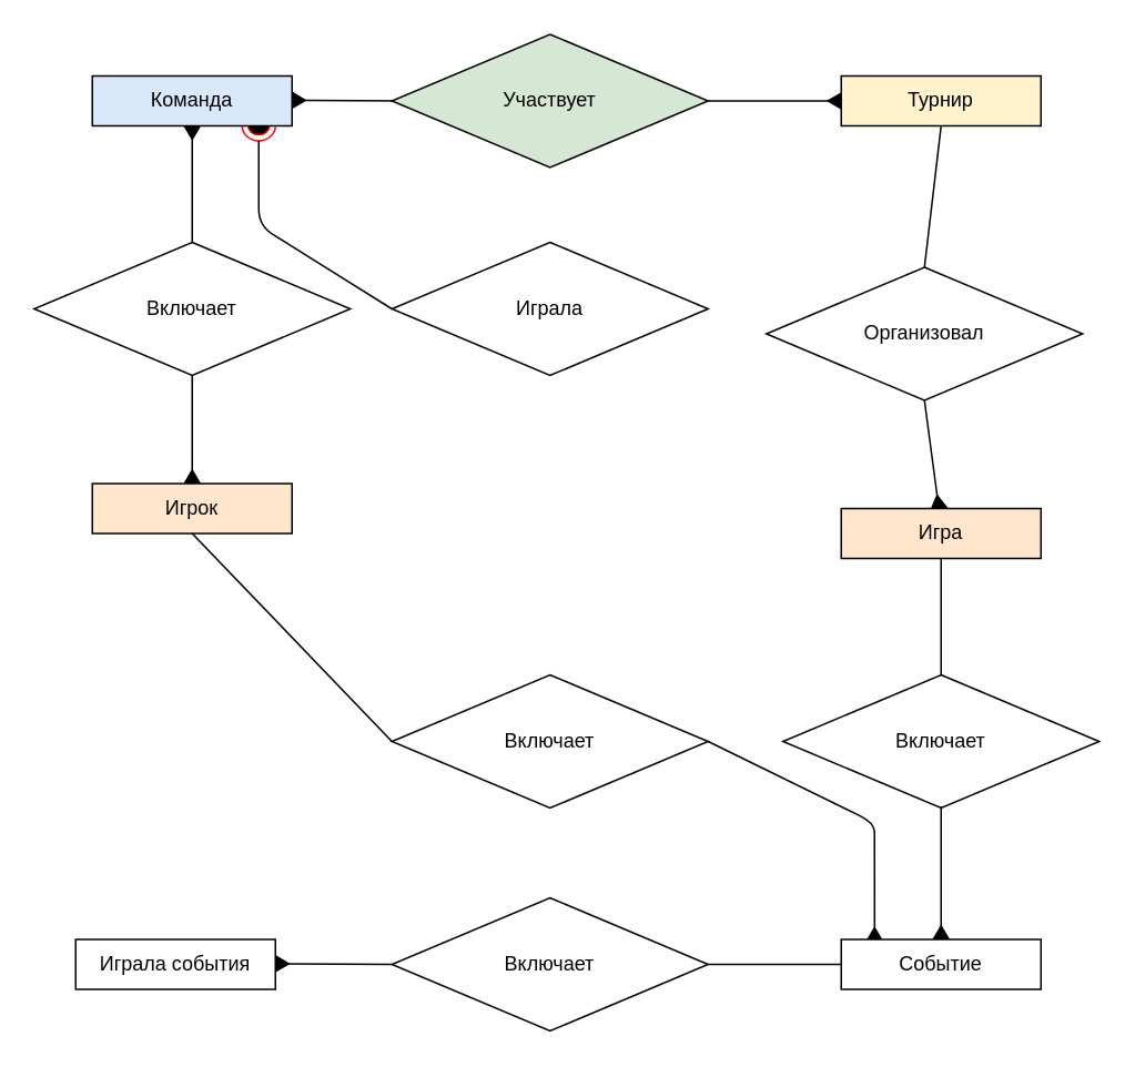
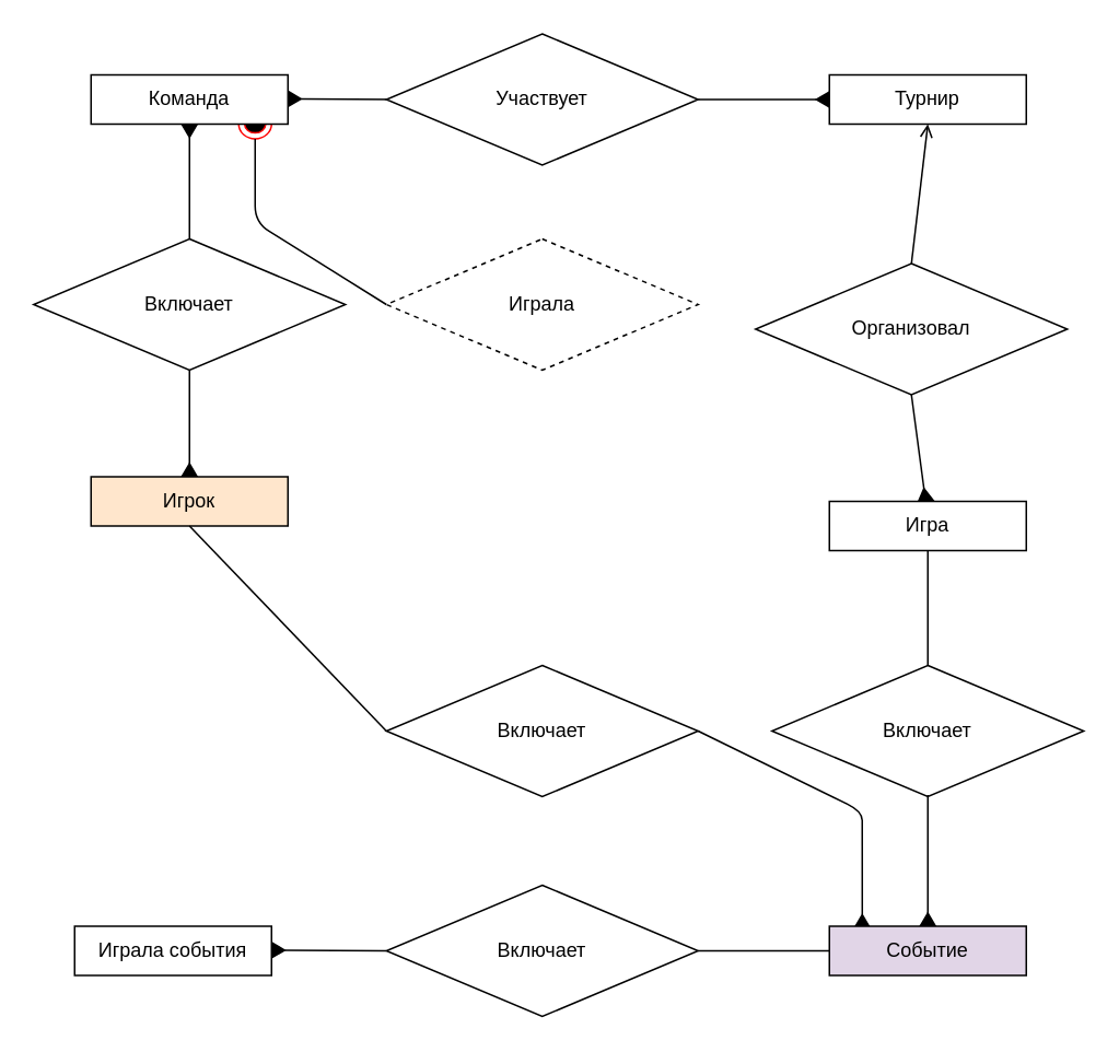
- <mxCell id="8" value="Команда" style="rounded=0;whiteSpace=wrap;html=1;fillColor=#dae8fc;" vertex="1" parent="1"><mxGeometry x="55" y="45" width="120" height="30" as="geometry" /></mxCell>
+ <mxCell id="8" value="Команда" style="rounded=0;whiteSpace=wrap;html=1;" vertex="1" parent="1"><mxGeometry x="55" y="45" width="120" height="30" as="geometry" /></mxCell>
- <mxCell id="9" value="Участвует" style="rhombus;whiteSpace=wrap;html=1;fillColor=#d5e8d4;" vertex="1" parent="1"><mxGeometry x="235" y="20" width="190" height="80" as="geometry" /></mxCell>
+ <mxCell id="9" value="Участвует" style="rhombus;whiteSpace=wrap;html=1;" vertex="1" parent="1"><mxGeometry x="235" y="20" width="190" height="80" as="geometry" /></mxCell>
- <mxCell id="10" value="Турнир" style="rounded=0;whiteSpace=wrap;html=1;fillColor=#fff2cc;" vertex="1" parent="1"><mxGeometry x="505" y="45" width="120" height="30" as="geometry" /></mxCell>
+ <mxCell id="10" value="Турнир" style="rounded=0;whiteSpace=wrap;html=1;" vertex="1" parent="1"><mxGeometry x="505" y="45" width="120" height="30" as="geometry" /></mxCell>
- <mxCell id="12" value="" style="endArrow=none;html=1;entryX=0.5;entryY=1;entryDx=0;entryDy=0;exitX=0.5;exitY=0;exitDx=0;exitDy=0;" edge="1" parent="1" source="11" target="10"><mxGeometry width="50" height="50" relative="1" as="geometry"><mxPoint x="55" y="295" as="sourcePoint" /><mxPoint x="105" y="245" as="targetPoint" /></mxGeometry></mxCell>
+ <mxCell id="12" value="" style="endArrow=open;html=1;entryX=0.5;entryY=1;entryDx=0;entryDy=0;exitX=0.5;exitY=0;exitDx=0;exitDy=0;" edge="1" parent="1" source="11" target="10"><mxGeometry width="50" height="50" relative="1" as="geometry"><mxPoint x="55" y="295" as="sourcePoint" /><mxPoint x="105" y="245" as="targetPoint" /></mxGeometry></mxCell>
- <mxCell id="15" value="Играла" style="rhombus;whiteSpace=wrap;html=1;" vertex="1" parent="1"><mxGeometry x="235" y="145" width="190" height="80" as="geometry" /></mxCell>
+ <mxCell id="15" value="Играла" style="rhombus;whiteSpace=wrap;html=1;dashed=1;" vertex="1" parent="1"><mxGeometry x="235" y="145" width="190" height="80" as="geometry" /></mxCell>
- <mxCell id="14" value="Игра" style="rounded=0;whiteSpace=wrap;html=1;fillColor=#ffe6cc;" vertex="1" parent="1"><mxGeometry x="505" y="305" width="120" height="30" as="geometry" /></mxCell>
+ <mxCell id="14" value="Игра" style="rounded=0;whiteSpace=wrap;html=1;" vertex="1" parent="1"><mxGeometry x="505" y="305" width="120" height="30" as="geometry" /></mxCell>
- <mxCell id="19" value="Событие" style="rounded=0;whiteSpace=wrap;html=1;" vertex="1" parent="1"><mxGeometry x="505" y="564" width="120" height="30" as="geometry" /></mxCell>
+ <mxCell id="19" value="Событие" style="rounded=0;whiteSpace=wrap;html=1;fillColor=#e1d5e7;" vertex="1" parent="1"><mxGeometry x="505" y="564" width="120" height="30" as="geometry" /></mxCell>
